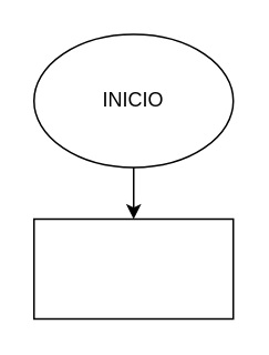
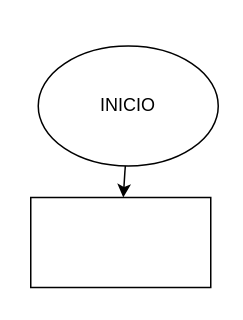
- <mxCell id="3" value="INICIO" style="ellipse;whiteSpace=wrap;html=1;" vertex="1" parent="1"><mxGeometry x="20" y="20" width="120" height="80" as="geometry" /></mxCell>
+ <mxCell id="3" value="INICIO" style="ellipse;whiteSpace=wrap;html=1;" vertex="1" parent="1"><mxGeometry x="25" y="30" width="120" height="80" as="geometry" /></mxCell>
